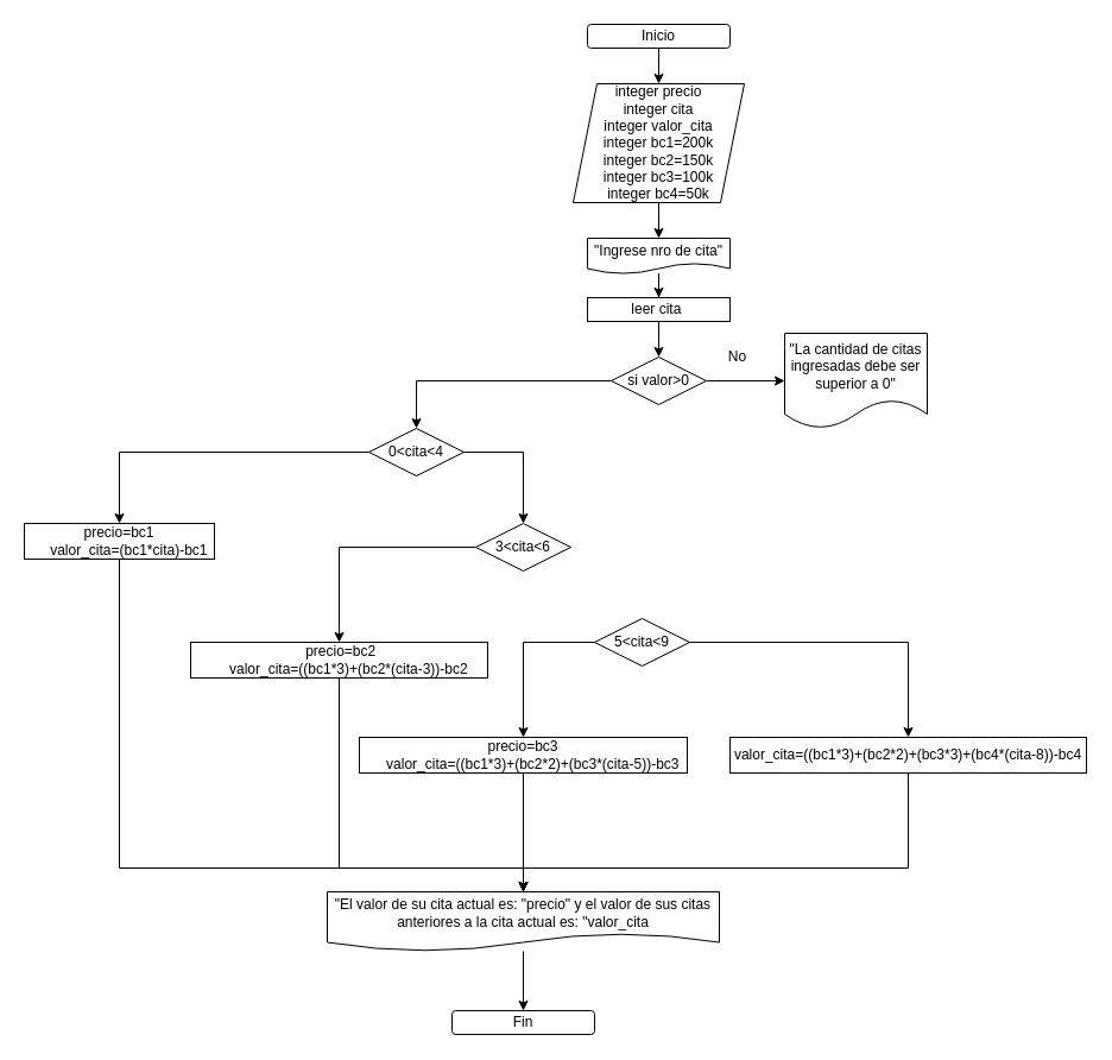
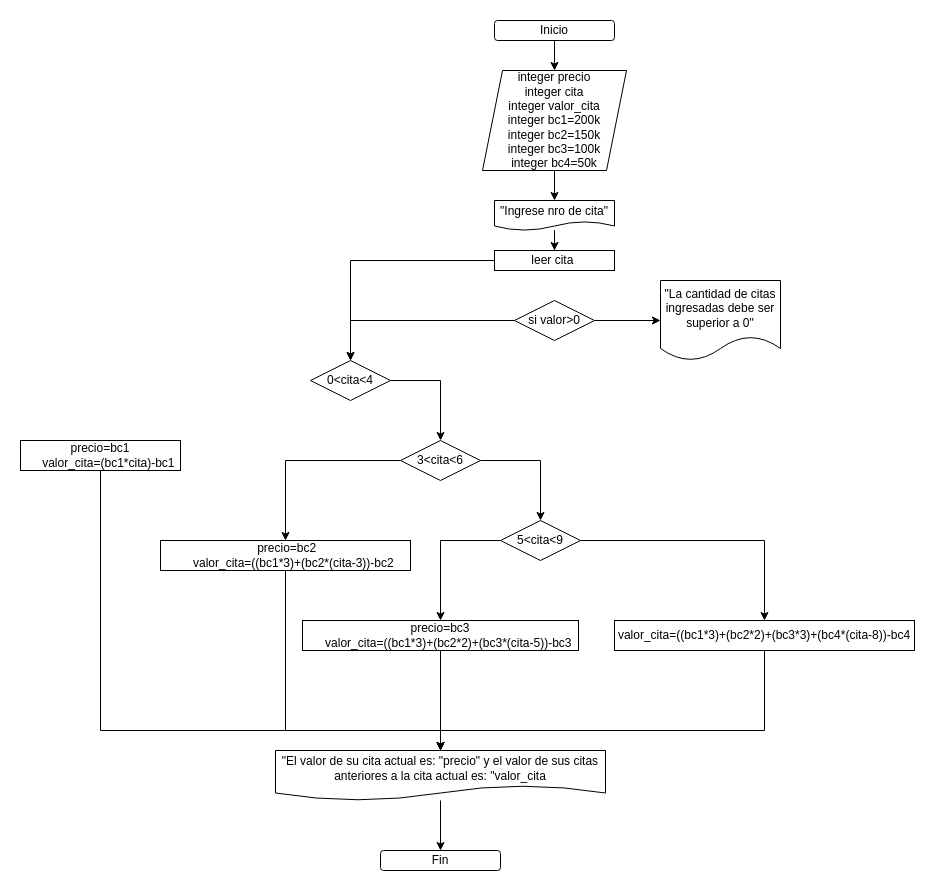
- <mxCell id="8" style="edgeStyle=orthogonalEdgeStyle;rounded=0;orthogonalLoop=1;jettySize=auto;html=1;" edge="1" parent="1" source="9" target="12"><mxGeometry relative="1" as="geometry" /></mxCell>
+ <mxCell id="8" style="edgeStyle=orthogonalEdgeStyle;rounded=0;orthogonalLoop=1;jettySize=auto;html=1;" edge="1" parent="1" source="9" target="17"><mxGeometry relative="1" as="geometry" /></mxCell>
- <mxCell id="14" value="No" style="text;html=1;align=center;verticalAlign=middle;resizable=0;points=[];autosize=1;strokeColor=none;" vertex="1" parent="1"><mxGeometry x="605" y="290" width="30" height="20" as="geometry" /></mxCell>
- <mxCell id="16" style="edgeStyle=orthogonalEdgeStyle;rounded=0;orthogonalLoop=1;jettySize=auto;html=1;exitX=0;exitY=0.5;exitDx=0;exitDy=0;entryX=0.5;entryY=0;entryDx=0;entryDy=0;" edge="1" parent="1" source="17" target="25"><mxGeometry relative="1" as="geometry" /></mxCell>
+ <mxCell id="18" style="edgeStyle=orthogonalEdgeStyle;rounded=0;orthogonalLoop=1;jettySize=auto;html=1;entryX=0.5;entryY=0;entryDx=0;entryDy=0;" edge="1" parent="1" source="20" target="23"><mxGeometry relative="1" as="geometry" /></mxCell>
